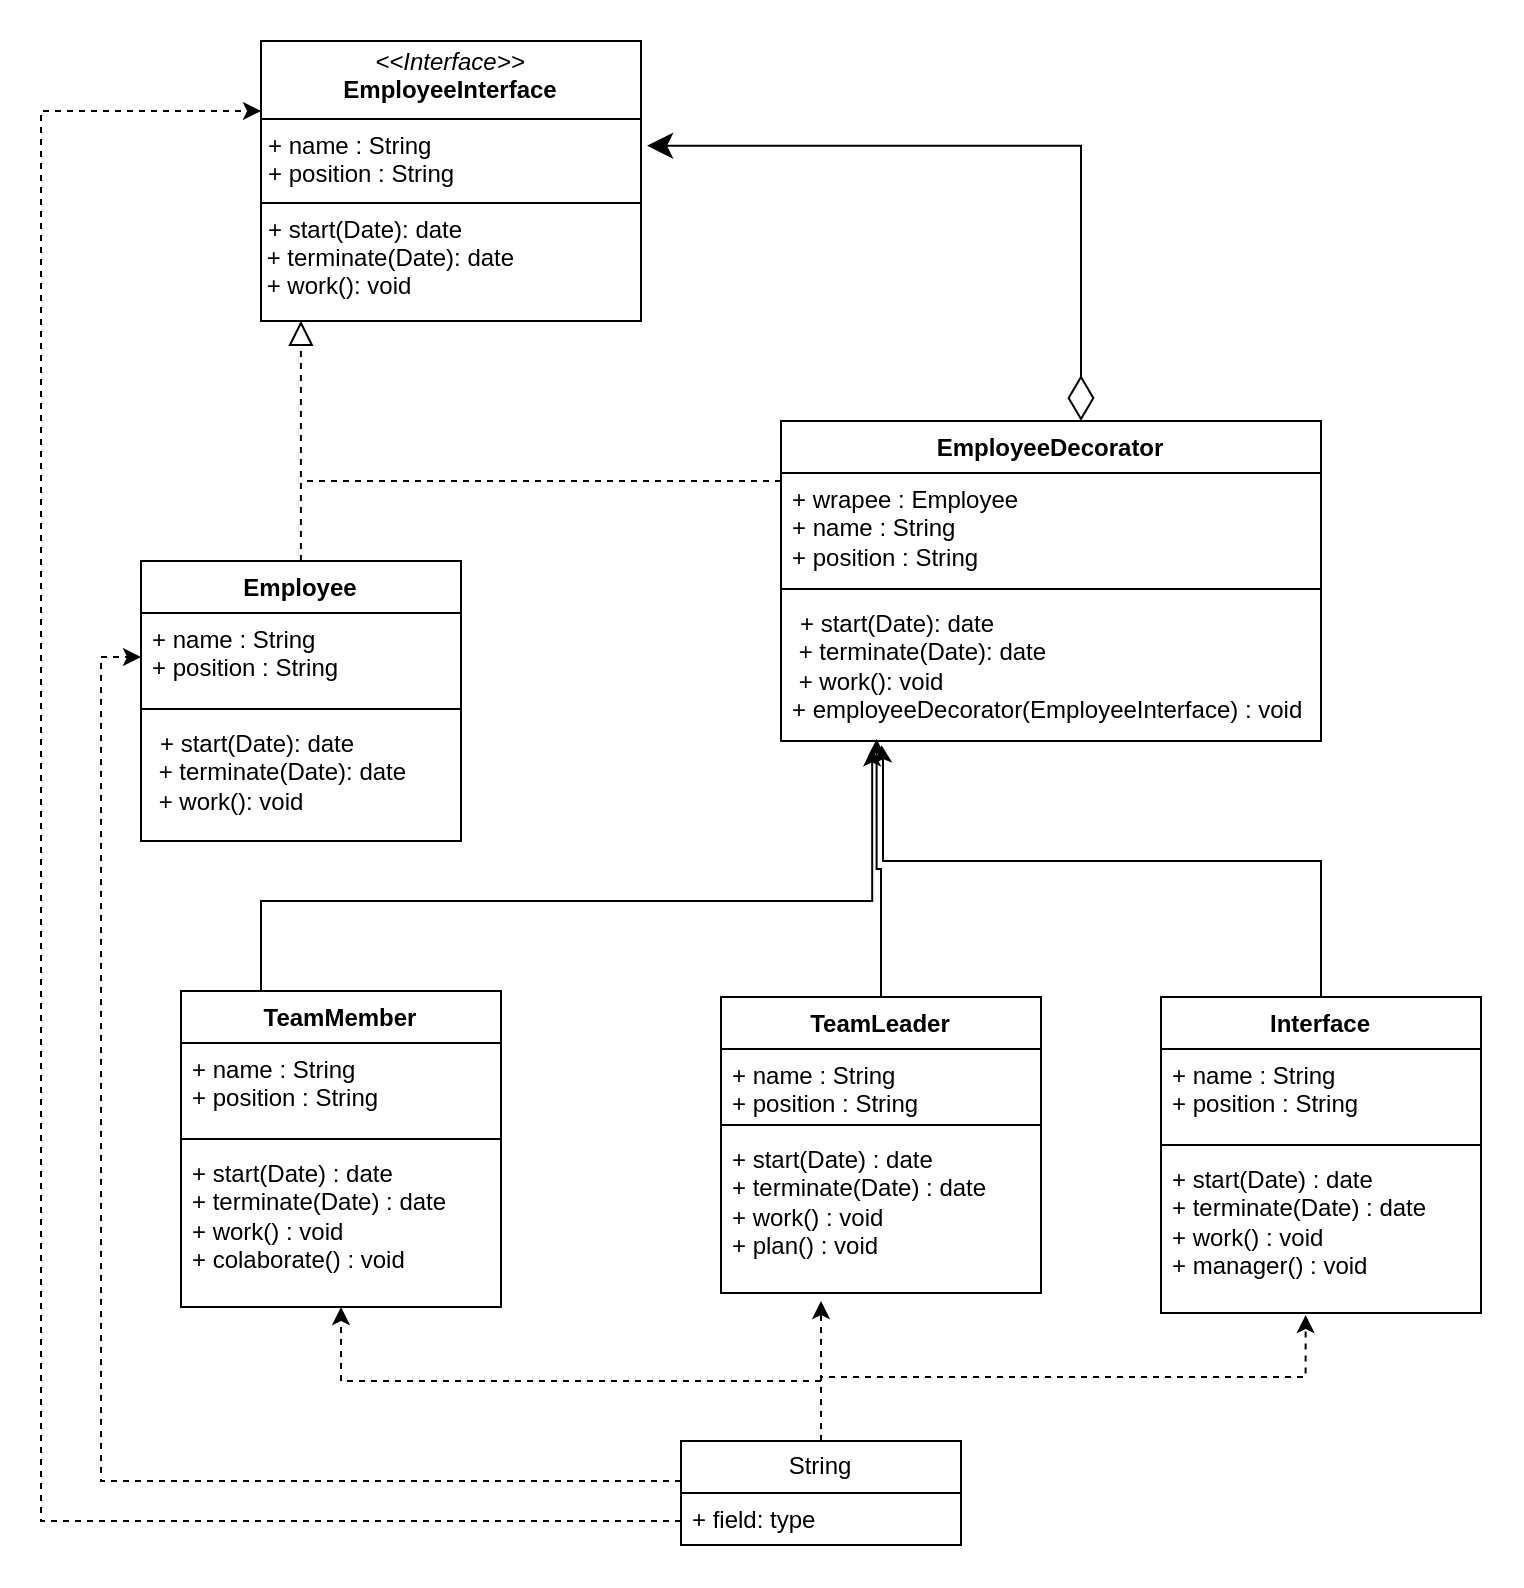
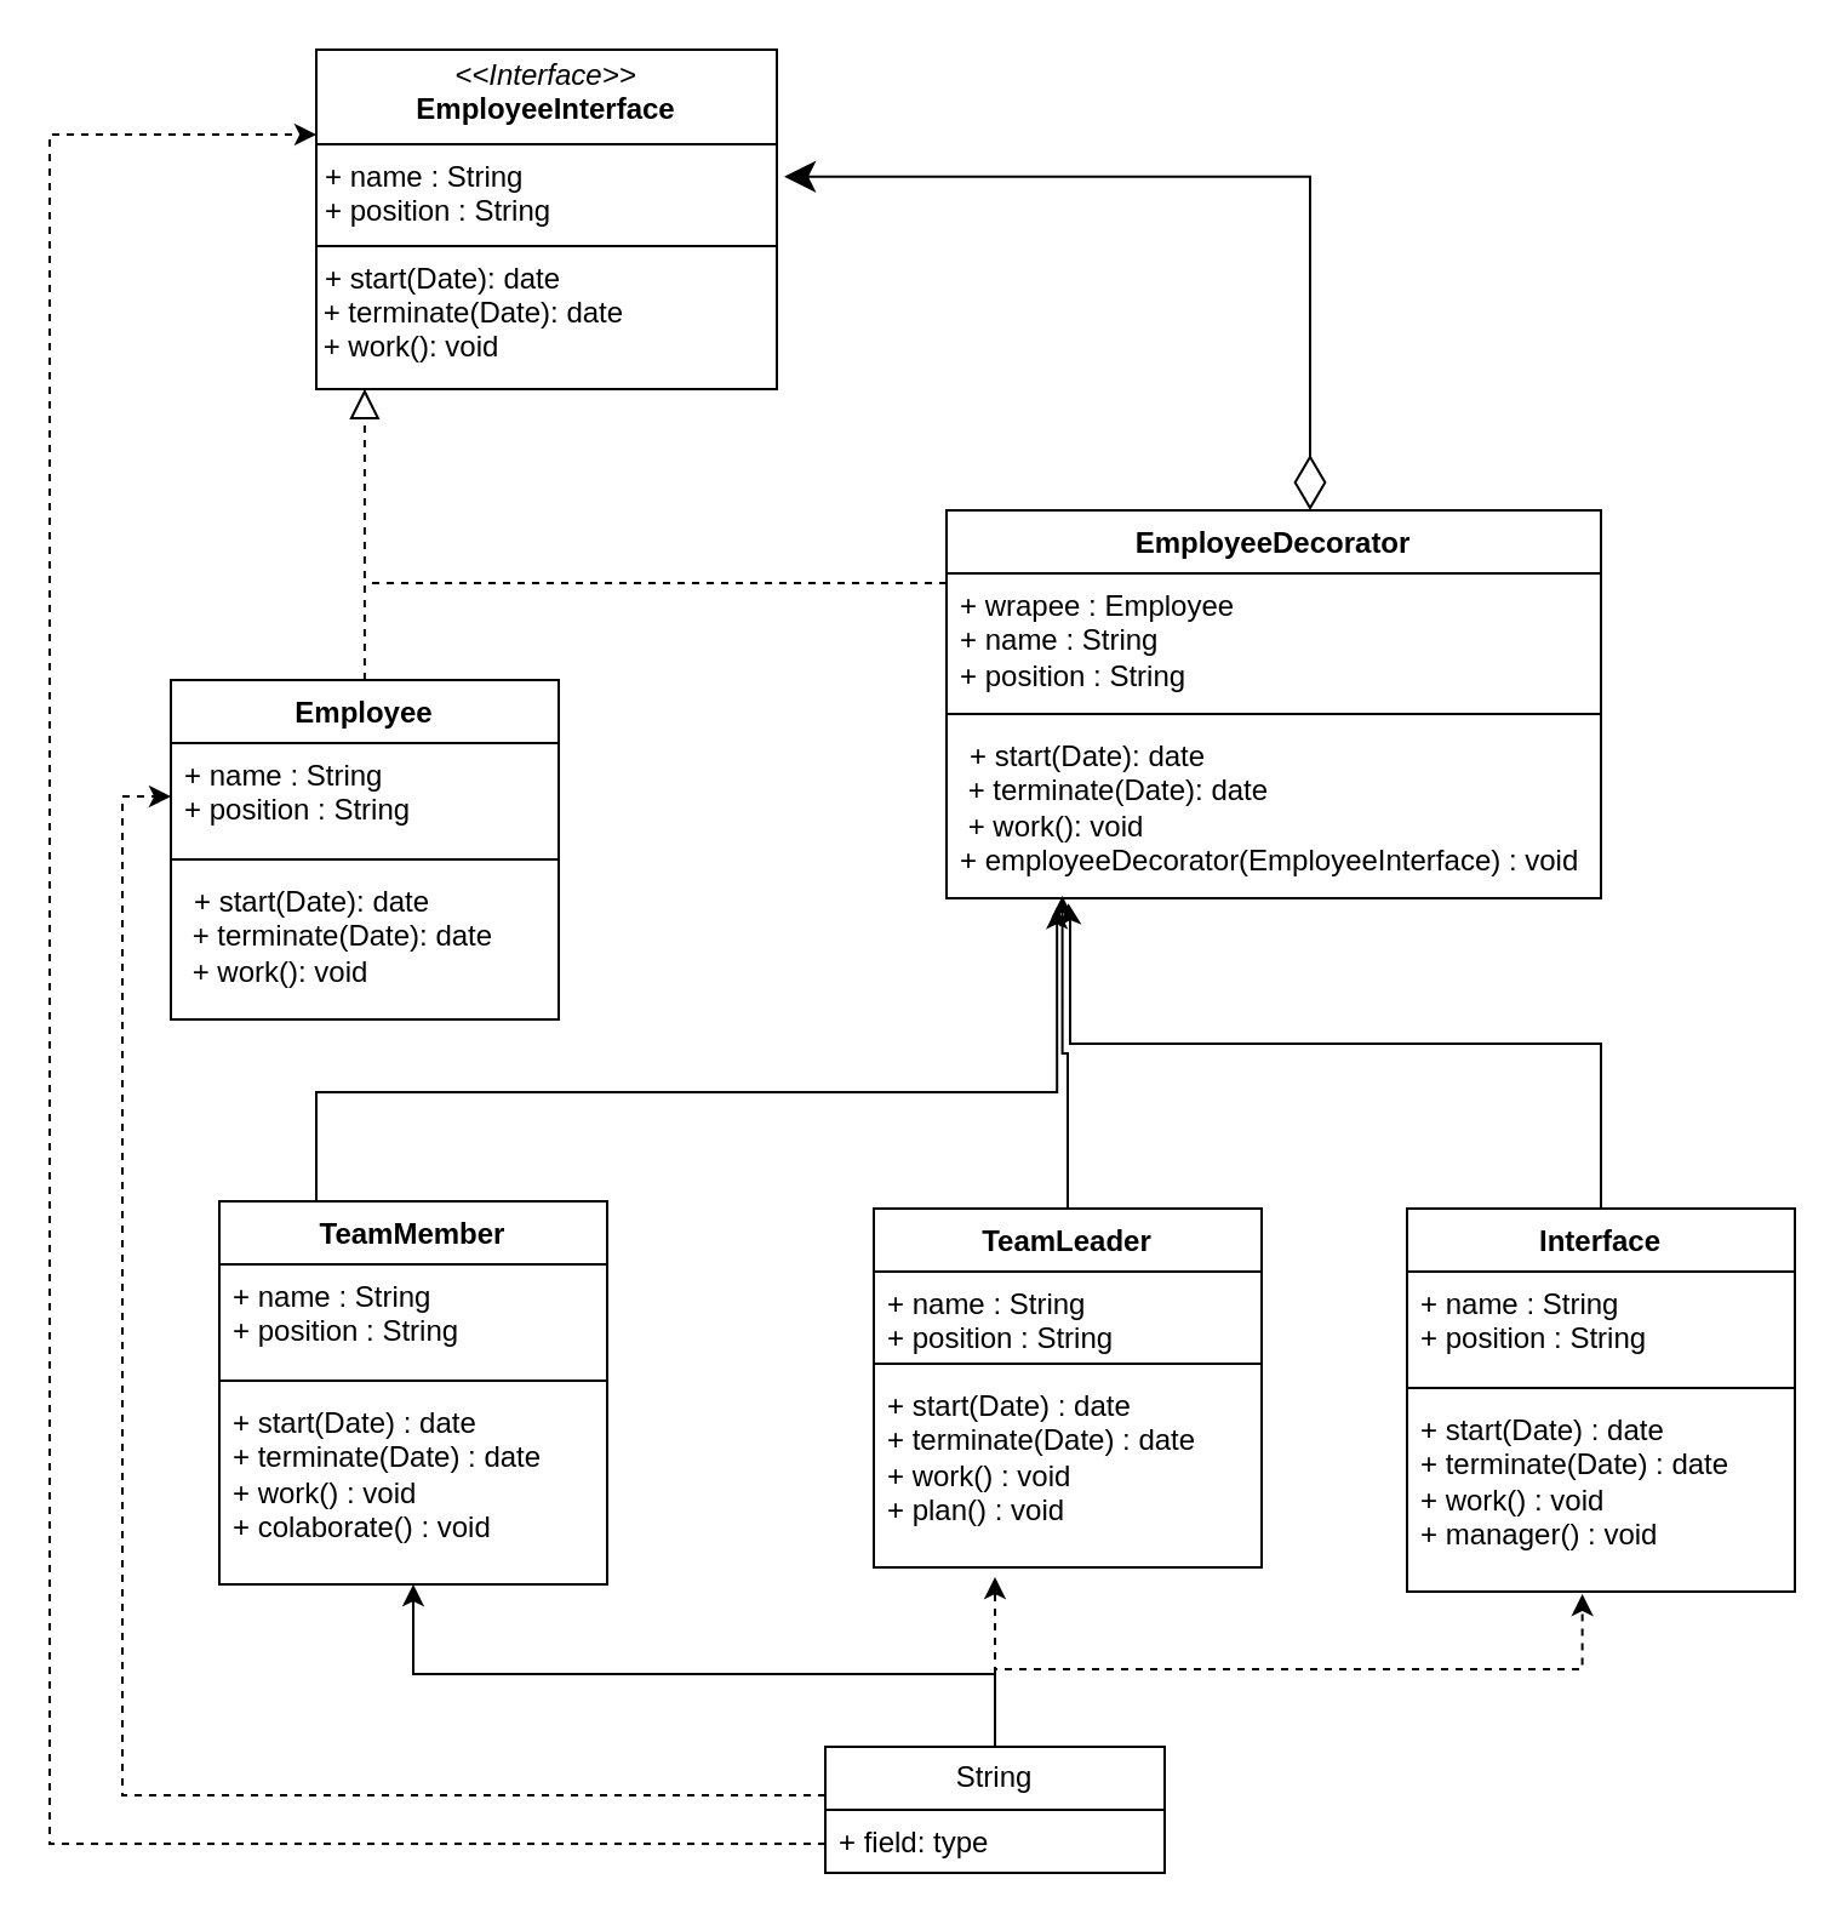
- <mxCell id="30" style="edgeStyle=orthogonalEdgeStyle;rounded=0;orthogonalLoop=1;jettySize=auto;html=1;entryX=0.5;entryY=1;entryDx=0;entryDy=0;dashed=1;" edge="1" parent="1" source="33" target="2"><mxGeometry relative="1" as="geometry"><Array as="points"><mxPoint x="410" y="690" /><mxPoint x="170" y="690" /></Array></mxGeometry></mxCell>
+ <mxCell id="30" style="edgeStyle=orthogonalEdgeStyle;rounded=0;orthogonalLoop=1;jettySize=auto;html=1;entryX=0.5;entryY=1;entryDx=0;entryDy=0;dashed=0;" edge="1" parent="1" source="33" target="2"><mxGeometry relative="1" as="geometry"><Array as="points"><mxPoint x="410" y="690" /><mxPoint x="170" y="690" /></Array></mxGeometry></mxCell>
